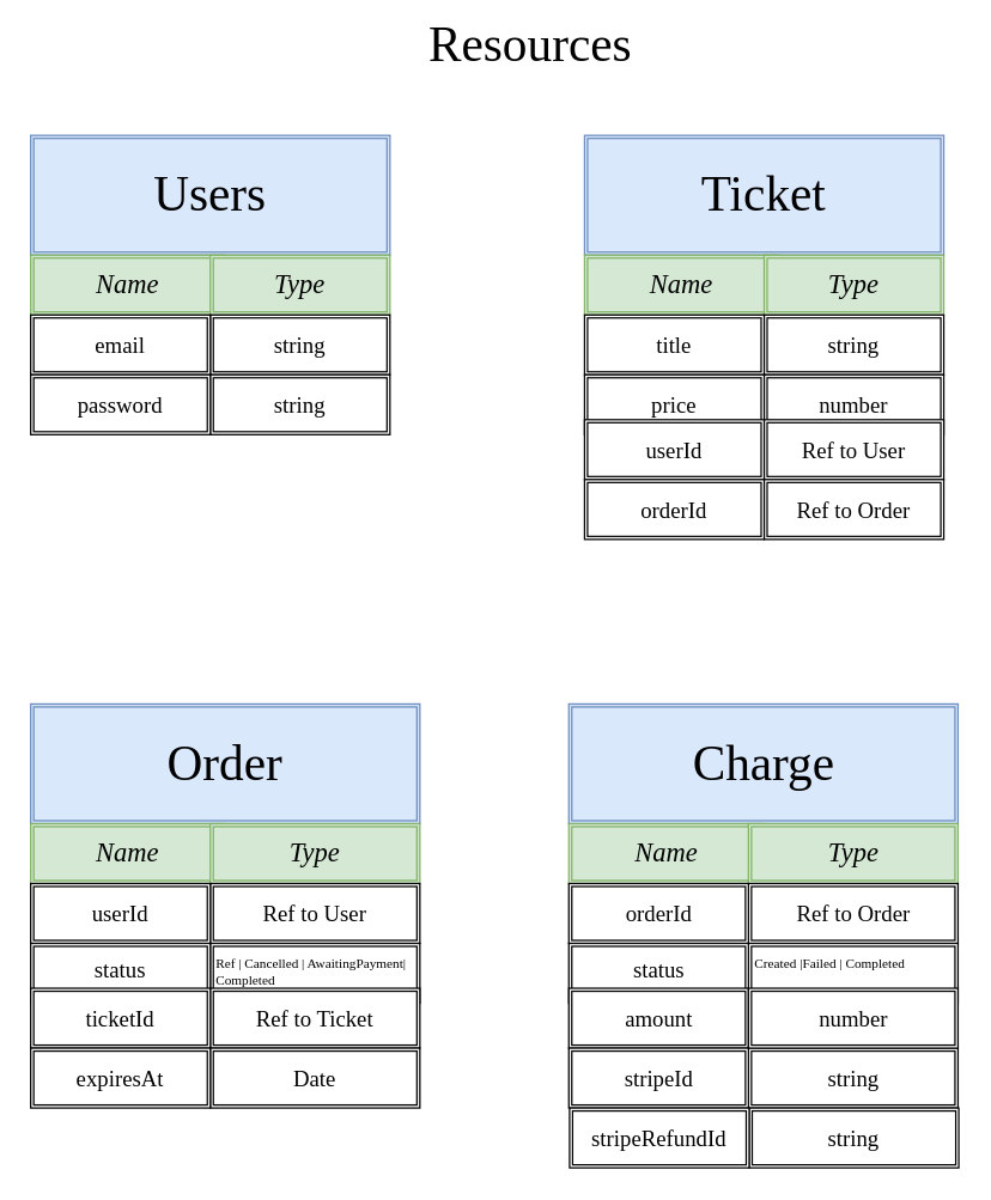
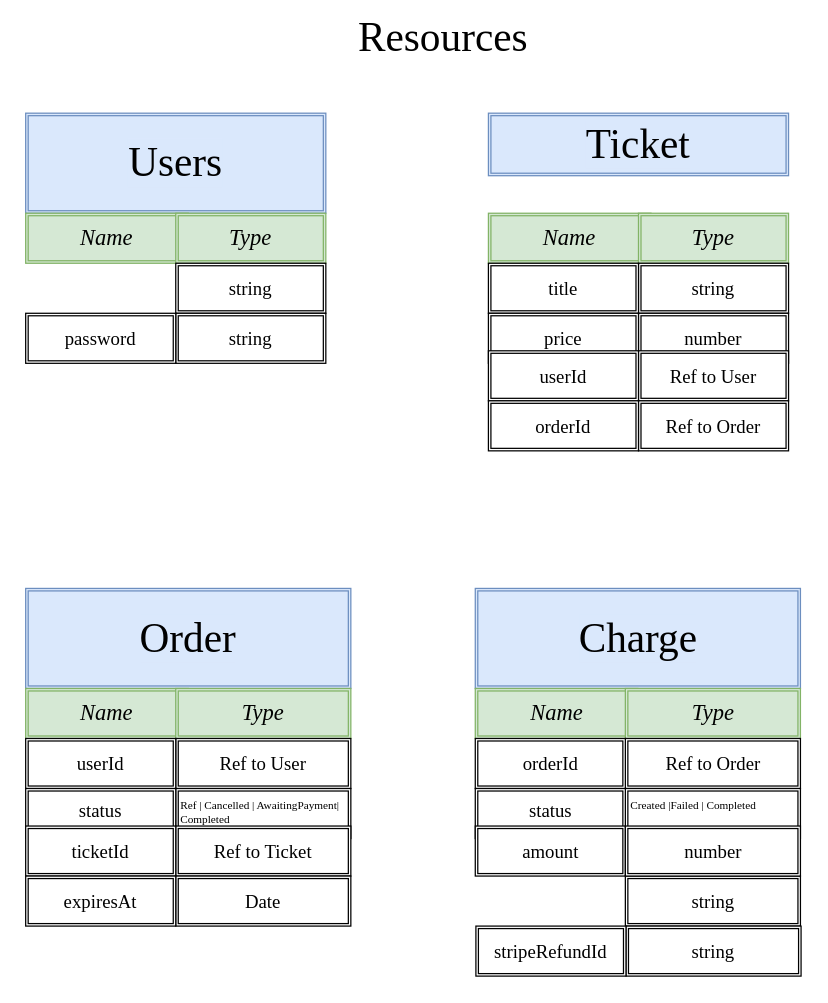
- <mxCell id="10" value="Ticket" style="shape=ext;double=1;rounded=0;whiteSpace=wrap;html=1;fontFamily=Verdana;fontSize=33;labelBackgroundColor=#DAE8FC;strokeColor=#6c8ebf;fillColor=#DAE8FC;" parent="1" vertex="1"><mxGeometry x="390" y="90" width="240" height="80" as="geometry" /></mxCell>
+ <mxCell id="10" value="Ticket" style="shape=ext;double=1;rounded=0;whiteSpace=wrap;html=1;fontFamily=Verdana;fontSize=33;labelBackgroundColor=#DAE8FC;strokeColor=#6c8ebf;fillColor=#DAE8FC;" parent="1" vertex="1"><mxGeometry x="390" y="90" width="240" height="50" as="geometry" /></mxCell>
- <mxCell id="7" value="email" style="shape=ext;double=1;rounded=0;whiteSpace=wrap;html=1;fontFamily=Verdana;fontSize=15;" parent="1" vertex="1"><mxGeometry x="20" y="210" width="120" height="40" as="geometry" /></mxCell>
- <mxCell id="41" value="stripeId" style="shape=ext;double=1;rounded=0;whiteSpace=wrap;html=1;fontFamily=Verdana;fontSize=15;" parent="1" vertex="1"><mxGeometry x="379.5" y="700" width="120" height="40" as="geometry" /></mxCell>
